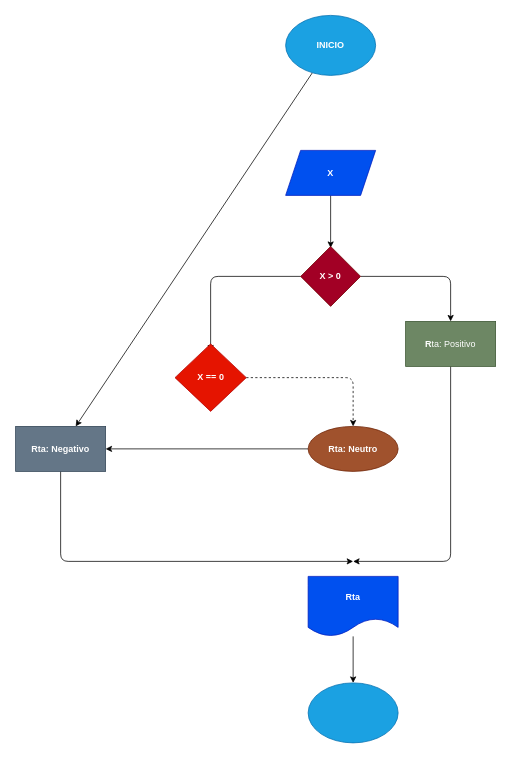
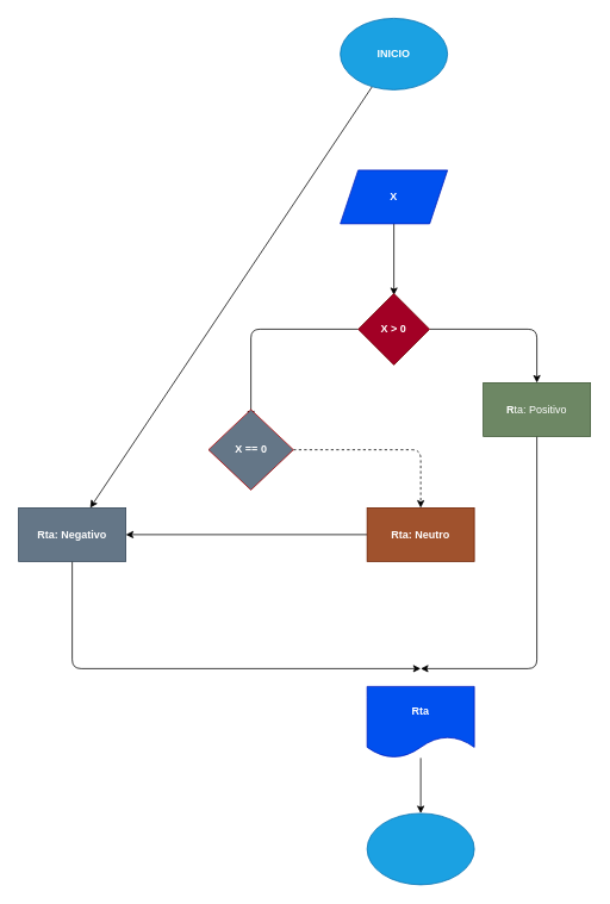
- <mxCell id="5" value="&lt;b&gt;X&lt;/b&gt;" style="shape=parallelogram;perimeter=parallelogramPerimeter;whiteSpace=wrap;html=1;fixedSize=1;fillColor=#0050ef;fontColor=#ffffff;strokeColor=#001DBC;" parent="1" vertex="1"><mxGeometry x="380" y="200" width="120" height="60" as="geometry" /></mxCell>
+ <mxCell id="5" value="&lt;b&gt;X&lt;/b&gt;" style="shape=parallelogram;perimeter=parallelogramPerimeter;whiteSpace=wrap;html=1;fixedSize=1;fillColor=#0050ef;fontColor=#ffffff;strokeColor=#001DBC;" parent="1" vertex="1"><mxGeometry x="380" y="190" width="120" height="60" as="geometry" /></mxCell>
- <mxCell id="13" value="&lt;b&gt;X == 0&lt;/b&gt;" style="rhombus;whiteSpace=wrap;html=1;sketch=0;fillColor=#e51400;fontColor=#ffffff;strokeColor=#B20000;" parent="1" vertex="1"><mxGeometry x="232.5" y="458" width="95" height="90" as="geometry" /></mxCell>
+ <mxCell id="13" value="&lt;b&gt;X == 0&lt;/b&gt;" style="rhombus;whiteSpace=wrap;html=1;sketch=0;fillColor=#647687;fontColor=#ffffff;strokeColor=#B20000;" parent="1" vertex="1"><mxGeometry x="232.5" y="458" width="95" height="90" as="geometry" /></mxCell>
- <mxCell id="17" value="&lt;b&gt;Rta: Neutro&lt;/b&gt;" style="ellipse;whiteSpace=wrap;html=1;fillColor=#a0522d;fontColor=#ffffff;strokeColor=#6D1F00;" parent="1" vertex="1"><mxGeometry x="410" y="568" width="120" height="60" as="geometry" /></mxCell>
+ <mxCell id="17" value="&lt;b&gt;Rta: Neutro&lt;/b&gt;" style="rounded=0;whiteSpace=wrap;html=1;fillColor=#a0522d;fontColor=#ffffff;strokeColor=#6D1F00;" parent="1" vertex="1"><mxGeometry x="410" y="568" width="120" height="60" as="geometry" /></mxCell>
